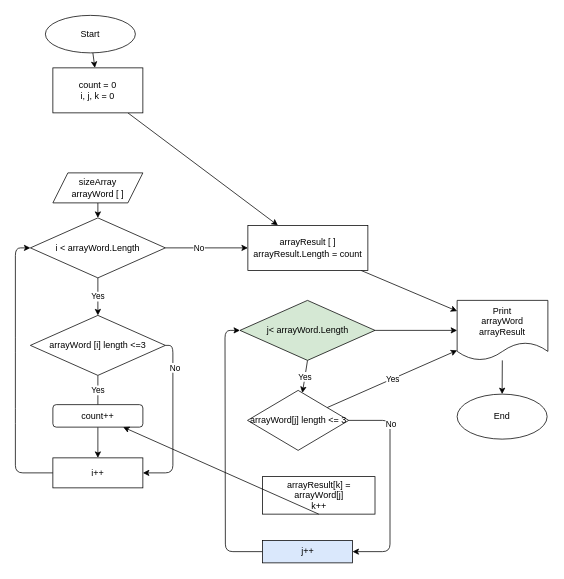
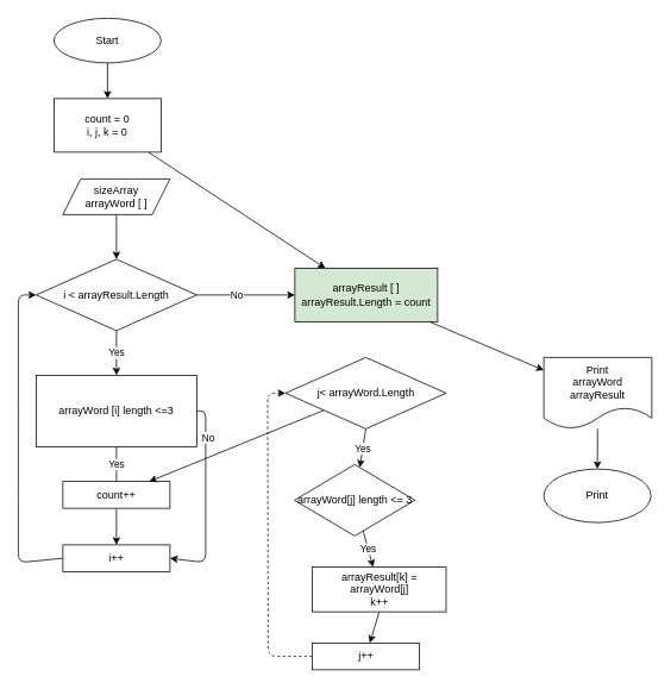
- <mxCell id="5" value="count = 0&lt;br&gt;i, j, k = 0&lt;br&gt;" style="whiteSpace=wrap;html=1;" vertex="1" parent="1"><mxGeometry x="70" y="90" width="120" height="60" as="geometry" /></mxCell>
+ <mxCell id="5" value="count = 0&lt;br&gt;i, j, k = 0&lt;br&gt;" style="whiteSpace=wrap;html=1;" vertex="1" parent="1"><mxGeometry x="60" y="110" width="120" height="60" as="geometry" /></mxCell>
- <mxCell id="7" value="sizeArray&lt;br&gt;arrayWord [ ]" style="shape=parallelogram;perimeter=parallelogramPerimeter;whiteSpace=wrap;html=1;fixedSize=1;" vertex="1" parent="1"><mxGeometry x="70" y="230" width="120" height="40" as="geometry" /></mxCell>
+ <mxCell id="7" value="sizeArray&lt;br&gt;arrayWord [ ]" style="shape=parallelogram;perimeter=parallelogramPerimeter;whiteSpace=wrap;html=1;fixedSize=1;" vertex="1" parent="1"><mxGeometry x="70" y="200" width="120" height="40" as="geometry" /></mxCell>
- <mxCell id="20" value="i &amp;lt; arrayWord.Length" style="rhombus;whiteSpace=wrap;html=1;" vertex="1" parent="1"><mxGeometry x="40" y="290" width="180" height="80" as="geometry" /></mxCell>
+ <mxCell id="20" value="i &amp;lt; arrayResult.Length" style="rhombus;whiteSpace=wrap;html=1;" vertex="1" parent="1"><mxGeometry x="40" y="290" width="180" height="80" as="geometry" /></mxCell>
- <mxCell id="32" value="arrayResult [ ]&lt;br&gt;arrayResult.Length = count" style="rounded=0;whiteSpace=wrap;html=1;" vertex="1" parent="1"><mxGeometry x="330" y="300" width="160" height="60" as="geometry" /></mxCell>
+ <mxCell id="32" value="arrayResult [ ]&lt;br&gt;arrayResult.Length = count" style="rounded=0;whiteSpace=wrap;html=1;fillColor=#d5e8d4;" vertex="1" parent="1"><mxGeometry x="330" y="300" width="160" height="60" as="geometry" /></mxCell>
- <mxCell id="26" value="&lt;span&gt;j&amp;lt; arrayWord.Length&lt;/span&gt;" style="rhombus;whiteSpace=wrap;html=1;fillColor=#d5e8d4;" vertex="1" parent="1"><mxGeometry x="319.5" y="400" width="180" height="80" as="geometry" /></mxCell>
+ <mxCell id="26" value="&lt;span&gt;j&amp;lt; arrayWord.Length&lt;/span&gt;" style="rhombus;whiteSpace=wrap;html=1;" vertex="1" parent="1"><mxGeometry x="319.5" y="400" width="180" height="80" as="geometry" /></mxCell>
- <mxCell id="25" value="" style="edgeStyle=none;html=1;strokeColor=default;" edge="1" parent="1" source="26" target="34"><mxGeometry relative="1" as="geometry" /></mxCell>
+ <mxCell id="25" value="" style="edgeStyle=none;html=1;strokeColor=default;" edge="1" parent="1" source="26" target="14"><mxGeometry relative="1" as="geometry" /></mxCell>
- <mxCell id="12" value="arrayWord [i] length &amp;lt;=3" style="rhombus;whiteSpace=wrap;html=1;" vertex="1" parent="1"><mxGeometry x="40" y="420" width="180" height="80" as="geometry" /></mxCell>
+ <mxCell id="12" value="arrayWord [i] length &amp;lt;=3" style="whiteSpace=wrap;html=1;rounded=0;" vertex="1" parent="1"><mxGeometry x="40" y="420" width="180" height="80" as="geometry" /></mxCell>
- <mxCell id="21" value="Yes" style="edgeStyle=none;html=1;strokeColor=default;" edge="1" parent="1" source="24" target="34"><mxGeometry relative="1" as="geometry" /></mxCell>
+ <mxCell id="21" value="Yes" style="edgeStyle=none;html=1;strokeColor=default;" edge="1" parent="1" source="24" target="27"><mxGeometry relative="1" as="geometry" /></mxCell>
- <mxCell id="14" value="count++" style="whiteSpace=wrap;html=1;rounded=1;" vertex="1" parent="1"><mxGeometry x="70" y="539" width="120" height="30" as="geometry" /></mxCell>
+ <mxCell id="14" value="count++" style="whiteSpace=wrap;html=1;" vertex="1" parent="1"><mxGeometry x="70" y="539" width="120" height="30" as="geometry" /></mxCell>
- <mxCell id="35" value="End" style="ellipse;whiteSpace=wrap;html=1;" vertex="1" parent="1"><mxGeometry x="609" y="525" width="120" height="60" as="geometry" /></mxCell>
+ <mxCell id="35" value="Print" style="ellipse;whiteSpace=wrap;html=1;" vertex="1" parent="1"><mxGeometry x="609" y="525" width="120" height="60" as="geometry" /></mxCell>
- <mxCell id="22" style="edgeStyle=none;html=1;exitX=1;exitY=0.5;exitDx=0;exitDy=0;entryX=1;entryY=0.5;entryDx=0;entryDy=0;strokeColor=default;" edge="1" parent="1" source="24" target="30"><mxGeometry relative="1" as="geometry"><Array as="points"><mxPoint x="519.5" y="560" /><mxPoint x="519.5" y="735" /></Array></mxGeometry></mxCell>
- <mxCell id="23" value="No" style="edgeLabel;html=1;align=center;verticalAlign=middle;resizable=0;points=[];" vertex="1" connectable="0" parent="22"><mxGeometry x="-0.58" y="1" relative="1" as="geometry"><mxPoint as="offset" /></mxGeometry></mxCell>
- <mxCell id="29" style="edgeStyle=none;html=1;exitX=0;exitY=0.5;exitDx=0;exitDy=0;entryX=0;entryY=0.5;entryDx=0;entryDy=0;strokeColor=default;" edge="1" parent="1" source="30" target="26"><mxGeometry relative="1" as="geometry"><Array as="points"><mxPoint x="300" y="735" /><mxPoint x="299.5" y="440" /></Array></mxGeometry></mxCell>
+ <mxCell id="29" style="edgeStyle=none;html=1;exitX=0;exitY=0.5;exitDx=0;exitDy=0;entryX=0;entryY=0.5;entryDx=0;entryDy=0;strokeColor=default;dashed=1;" edge="1" parent="1" source="30" target="26"><mxGeometry relative="1" as="geometry"><Array as="points"><mxPoint x="300" y="735" /><mxPoint x="299.5" y="440" /></Array></mxGeometry></mxCell>
- <mxCell id="28" value="" style="edgeStyle=none;html=1;strokeColor=default;exitX=0.5;exitY=1;exitDx=0;exitDy=0;" edge="1" parent="1" source="27" target="14"><mxGeometry relative="1" as="geometry"><mxPoint x="409.5" y="735" as="sourcePoint" /></mxGeometry></mxCell>
+ <mxCell id="28" value="" style="edgeStyle=none;html=1;strokeColor=default;exitX=0.5;exitY=1;exitDx=0;exitDy=0;" edge="1" parent="1" source="27" target="30"><mxGeometry relative="1" as="geometry"><mxPoint x="409.5" y="735" as="sourcePoint" /></mxGeometry></mxCell>
- <mxCell id="15" value="i++" style="whiteSpace=wrap;html=1;" vertex="1" parent="1"><mxGeometry x="70" y="610" width="120" height="40" as="geometry" /></mxCell>
+ <mxCell id="15" value="i++" style="whiteSpace=wrap;html=1;" vertex="1" parent="1"><mxGeometry x="70" y="610" width="120" height="30" as="geometry" /></mxCell>
- <mxCell id="30" value="j++" style="whiteSpace=wrap;html=1;fillColor=#dae8fc;" vertex="1" parent="1"><mxGeometry x="349.5" y="720" width="120" height="30" as="geometry" /></mxCell>
+ <mxCell id="30" value="j++" style="whiteSpace=wrap;html=1;" vertex="1" parent="1"><mxGeometry x="349.5" y="720" width="120" height="30" as="geometry" /></mxCell>
